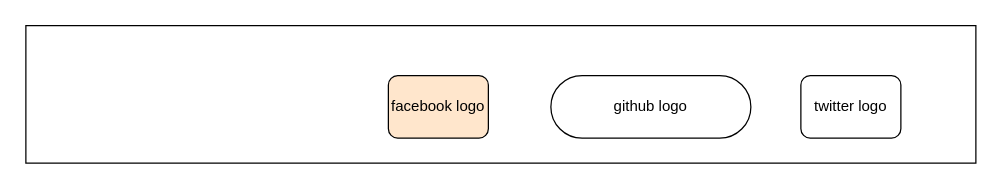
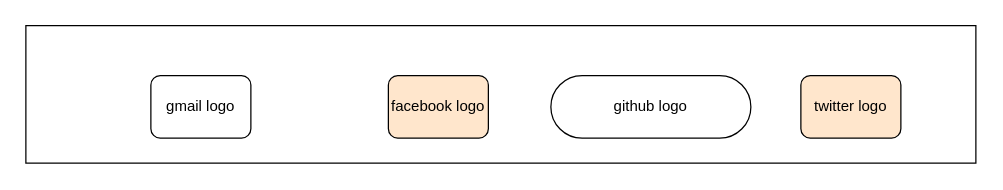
+ <mxCell id="3" value="gmail logo" style="rounded=1;whiteSpace=wrap;html=1;" vertex="1" parent="1"><mxGeometry x="120" y="60" width="80" height="50" as="geometry" /></mxCell>
- <mxCell id="6" value="twitter logo" style="rounded=1;whiteSpace=wrap;html=1;" vertex="1" parent="1"><mxGeometry x="640" y="60" width="80" height="50" as="geometry" /></mxCell>
+ <mxCell id="6" value="twitter logo" style="rounded=1;whiteSpace=wrap;html=1;fillColor=#ffe6cc;" vertex="1" parent="1"><mxGeometry x="640" y="60" width="80" height="50" as="geometry" /></mxCell>
